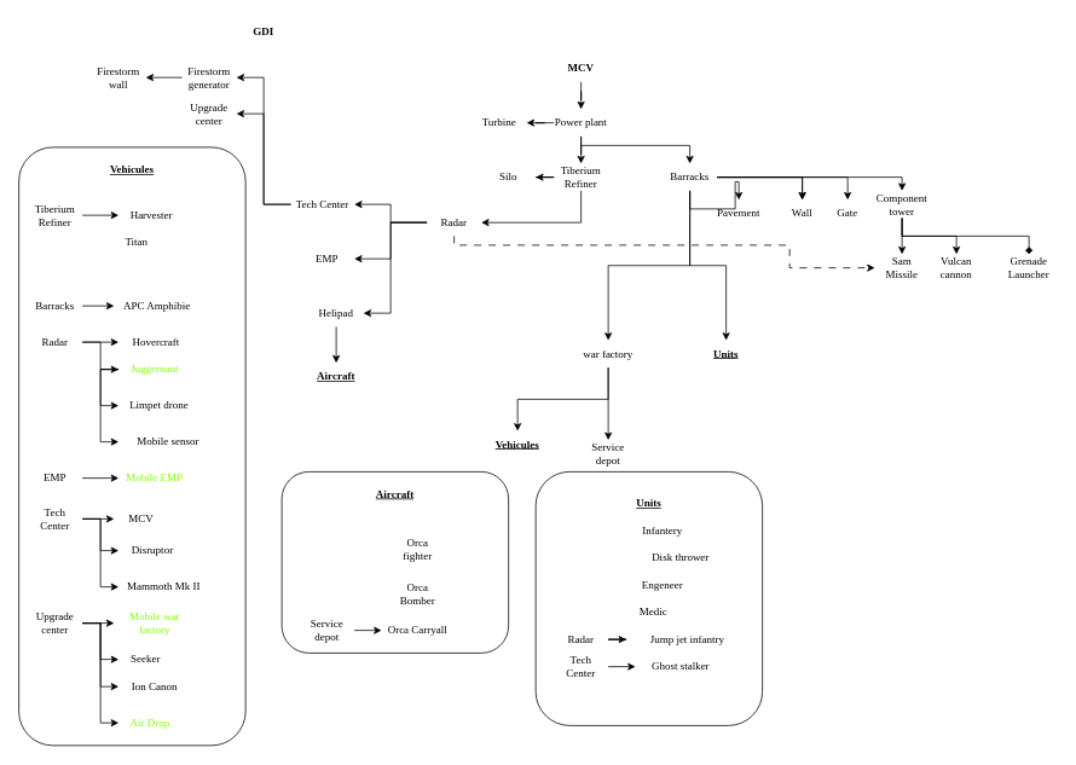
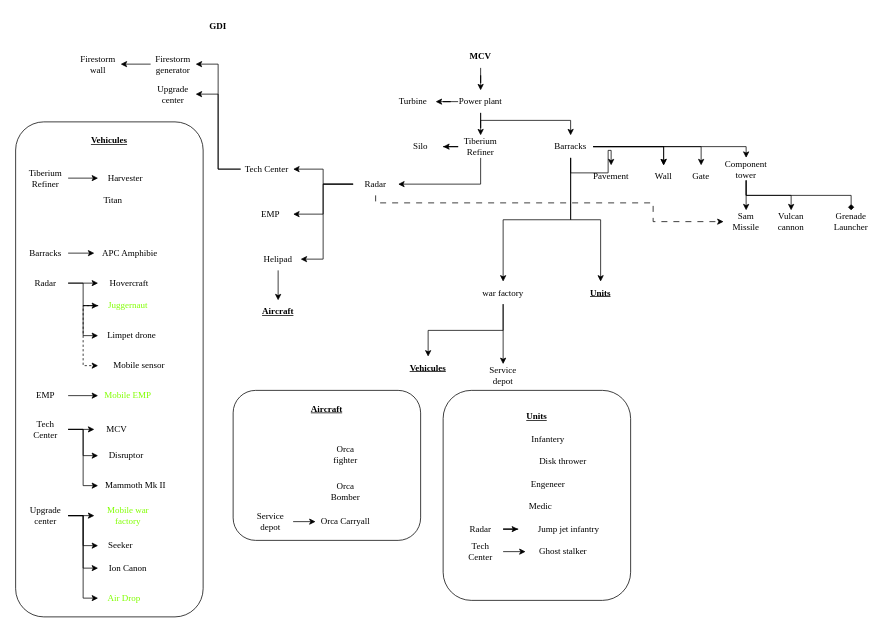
- <mxCell id="92" style="edgeStyle=orthogonalEdgeStyle;rounded=0;orthogonalLoop=1;jettySize=auto;html=1;exitX=0;exitY=0.5;exitDx=0;exitDy=0;entryX=0;entryY=0.5;entryDx=0;entryDy=0;" edge="1" parent="75" source="94" target="96"><mxGeometry relative="1" as="geometry" /></mxCell>
+ <mxCell id="92" style="edgeStyle=orthogonalEdgeStyle;rounded=0;orthogonalLoop=1;jettySize=auto;html=1;exitX=0;exitY=0.5;exitDx=0;exitDy=0;entryX=0;entryY=0.5;entryDx=0;entryDy=0;dashed=1;" edge="1" parent="75" source="94" target="96"><mxGeometry relative="1" as="geometry" /></mxCell>
